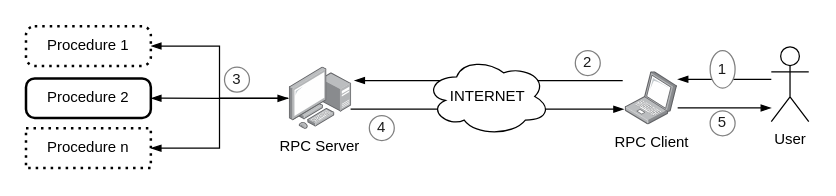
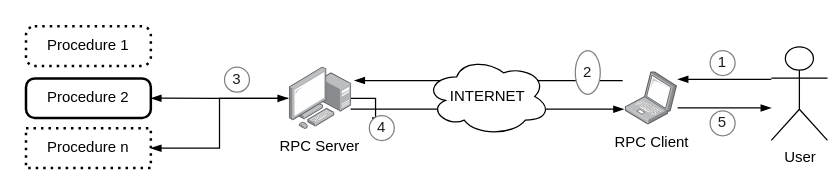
- <mxCell id="6" style="edgeStyle=orthogonalEdgeStyle;rounded=0;orthogonalLoop=1;jettySize=auto;html=1;entryX=1;entryY=0.5;entryDx=0;entryDy=0;startArrow=none;startFill=0;endArrow=blockThin;endFill=1;" parent="1" source="9" target="13" edge="1"><mxGeometry relative="1" as="geometry" /></mxCell>
+ <mxCell id="6" style="edgeStyle=orthogonalEdgeStyle;rounded=0;orthogonalLoop=1;jettySize=auto;html=1;startArrow=none;startFill=0;endArrow=blockThin;endFill=1;" parent="1" source="9" target="19" edge="1"><mxGeometry relative="1" as="geometry" /></mxCell>
- <mxCell id="17" value="2" style="strokeWidth=1;html=1;shape=mxgraph.flowchart.start_2;whiteSpace=wrap;strokeColor=#808080;fontColor=#1A1A1A;" parent="1" vertex="1"><mxGeometry x="460" y="40" width="20" height="20" as="geometry" /></mxCell>
+ <mxCell id="17" value="2" style="strokeWidth=1;html=1;shape=mxgraph.flowchart.start_2;whiteSpace=wrap;strokeColor=#808080;fontColor=#1A1A1A;" parent="1" vertex="1"><mxGeometry x="460" y="40" width="20" height="35" as="geometry" /></mxCell>
- <mxCell id="16" value="1" style="strokeWidth=1;html=1;shape=mxgraph.flowchart.start_2;whiteSpace=wrap;strokeColor=#808080;fontColor=#1A1A1A;" parent="1" vertex="1"><mxGeometry x="568" y="40" width="20" height="30" as="geometry" /></mxCell>
+ <mxCell id="16" value="1" style="strokeWidth=1;html=1;shape=mxgraph.flowchart.start_2;whiteSpace=wrap;strokeColor=#808080;fontColor=#1A1A1A;" parent="1" vertex="1"><mxGeometry x="568" y="40" width="20" height="20" as="geometry" /></mxCell>
- <mxCell id="11" value="User" style="shape=umlActor;verticalLabelPosition=bottom;verticalAlign=top;html=1;outlineConnect=0;" parent="1" vertex="1"><mxGeometry x="617" y="37" width="30" height="60" as="geometry" /></mxCell>
+ <mxCell id="11" value="User" style="shape=umlActor;verticalLabelPosition=bottom;verticalAlign=top;html=1;outlineConnect=0;" parent="1" vertex="1"><mxGeometry x="617" y="37" width="45" height="75" as="geometry" /></mxCell>
